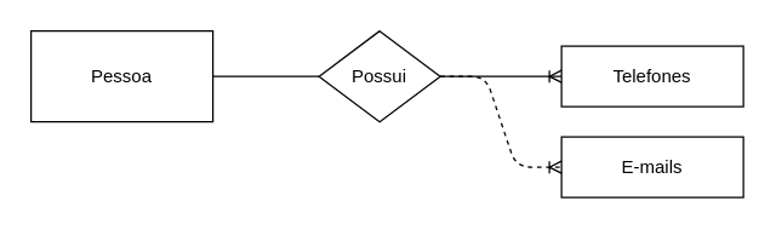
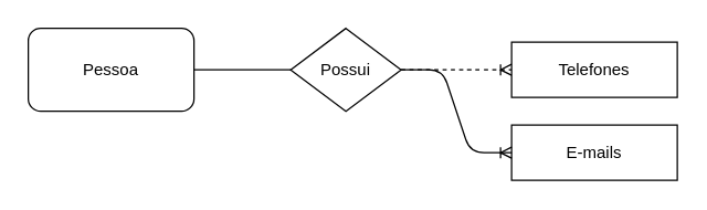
- <mxCell id="2" value="Pessoa" style="rounded=0;whiteSpace=wrap;html=1;" parent="1" vertex="1"><mxGeometry x="20" y="20" width="120" height="60" as="geometry" /></mxCell>
+ <mxCell id="2" value="Pessoa" style="whiteSpace=wrap;html=1;rounded=1;" parent="1" vertex="1"><mxGeometry x="20" y="20" width="120" height="60" as="geometry" /></mxCell>
- <mxCell id="5" value="" style="edgeStyle=entityRelationEdgeStyle;fontSize=12;html=1;endArrow=ERoneToMany;exitX=1;exitY=0.5;exitDx=0;exitDy=0;entryX=0;entryY=0.5;entryDx=0;entryDy=0;" parent="1" source="4" target="6" edge="1"><mxGeometry width="100" height="100" relative="1" as="geometry"><mxPoint x="220" y="200" as="sourcePoint" /><mxPoint x="320" y="100" as="targetPoint" /></mxGeometry></mxCell>
+ <mxCell id="5" value="" style="edgeStyle=entityRelationEdgeStyle;fontSize=12;html=1;endArrow=ERoneToMany;exitX=1;exitY=0.5;exitDx=0;exitDy=0;entryX=0;entryY=0.5;entryDx=0;entryDy=0;dashed=1;" parent="1" source="4" target="6" edge="1"><mxGeometry width="100" height="100" relative="1" as="geometry"><mxPoint x="220" y="200" as="sourcePoint" /><mxPoint x="320" y="100" as="targetPoint" /></mxGeometry></mxCell>
- <mxCell id="8" value="" style="edgeStyle=entityRelationEdgeStyle;fontSize=12;html=1;endArrow=ERoneToMany;exitX=1;exitY=0.5;exitDx=0;exitDy=0;entryX=0;entryY=0.5;entryDx=0;entryDy=0;dashed=1;" parent="1" source="4" target="7" edge="1"><mxGeometry width="100" height="100" relative="1" as="geometry"><mxPoint x="220" y="200" as="sourcePoint" /><mxPoint x="320" y="100" as="targetPoint" /></mxGeometry></mxCell>
+ <mxCell id="8" value="" style="edgeStyle=entityRelationEdgeStyle;fontSize=12;html=1;endArrow=ERoneToMany;exitX=1;exitY=0.5;exitDx=0;exitDy=0;entryX=0;entryY=0.5;entryDx=0;entryDy=0;" parent="1" source="4" target="7" edge="1"><mxGeometry width="100" height="100" relative="1" as="geometry"><mxPoint x="220" y="200" as="sourcePoint" /><mxPoint x="320" y="100" as="targetPoint" /></mxGeometry></mxCell>
